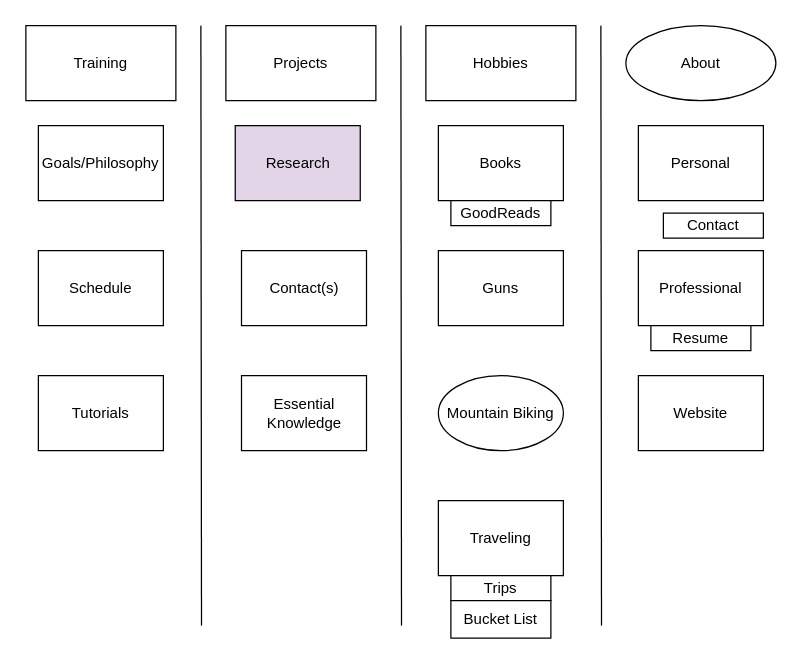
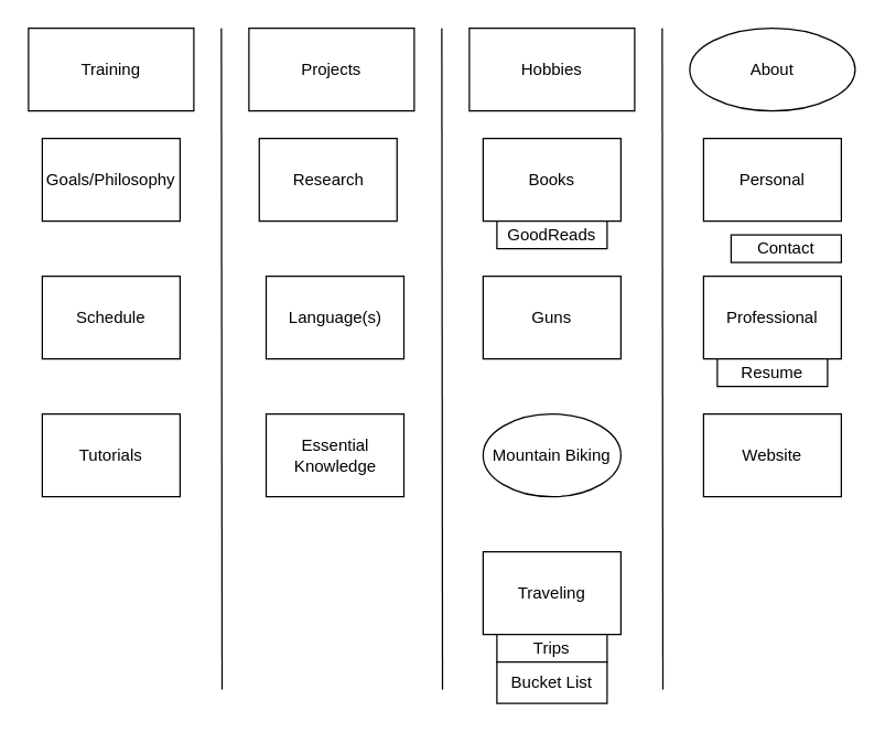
- <mxCell id="8" value="Research" style="rounded=0;whiteSpace=wrap;html=1;fillColor=#e1d5e7;" vertex="1" parent="1"><mxGeometry x="187.5" y="100" width="100" height="60" as="geometry" /></mxCell>
+ <mxCell id="8" value="Research" style="rounded=0;whiteSpace=wrap;html=1;" vertex="1" parent="1"><mxGeometry x="187.5" y="100" width="100" height="60" as="geometry" /></mxCell>
- <mxCell id="16" value="Contact(s)" style="rounded=0;whiteSpace=wrap;html=1;" vertex="1" parent="1"><mxGeometry x="192.5" y="200" width="100" height="60" as="geometry" /></mxCell>
+ <mxCell id="16" value="Language(s)" style="rounded=0;whiteSpace=wrap;html=1;" vertex="1" parent="1"><mxGeometry x="192.5" y="200" width="100" height="60" as="geometry" /></mxCell>
